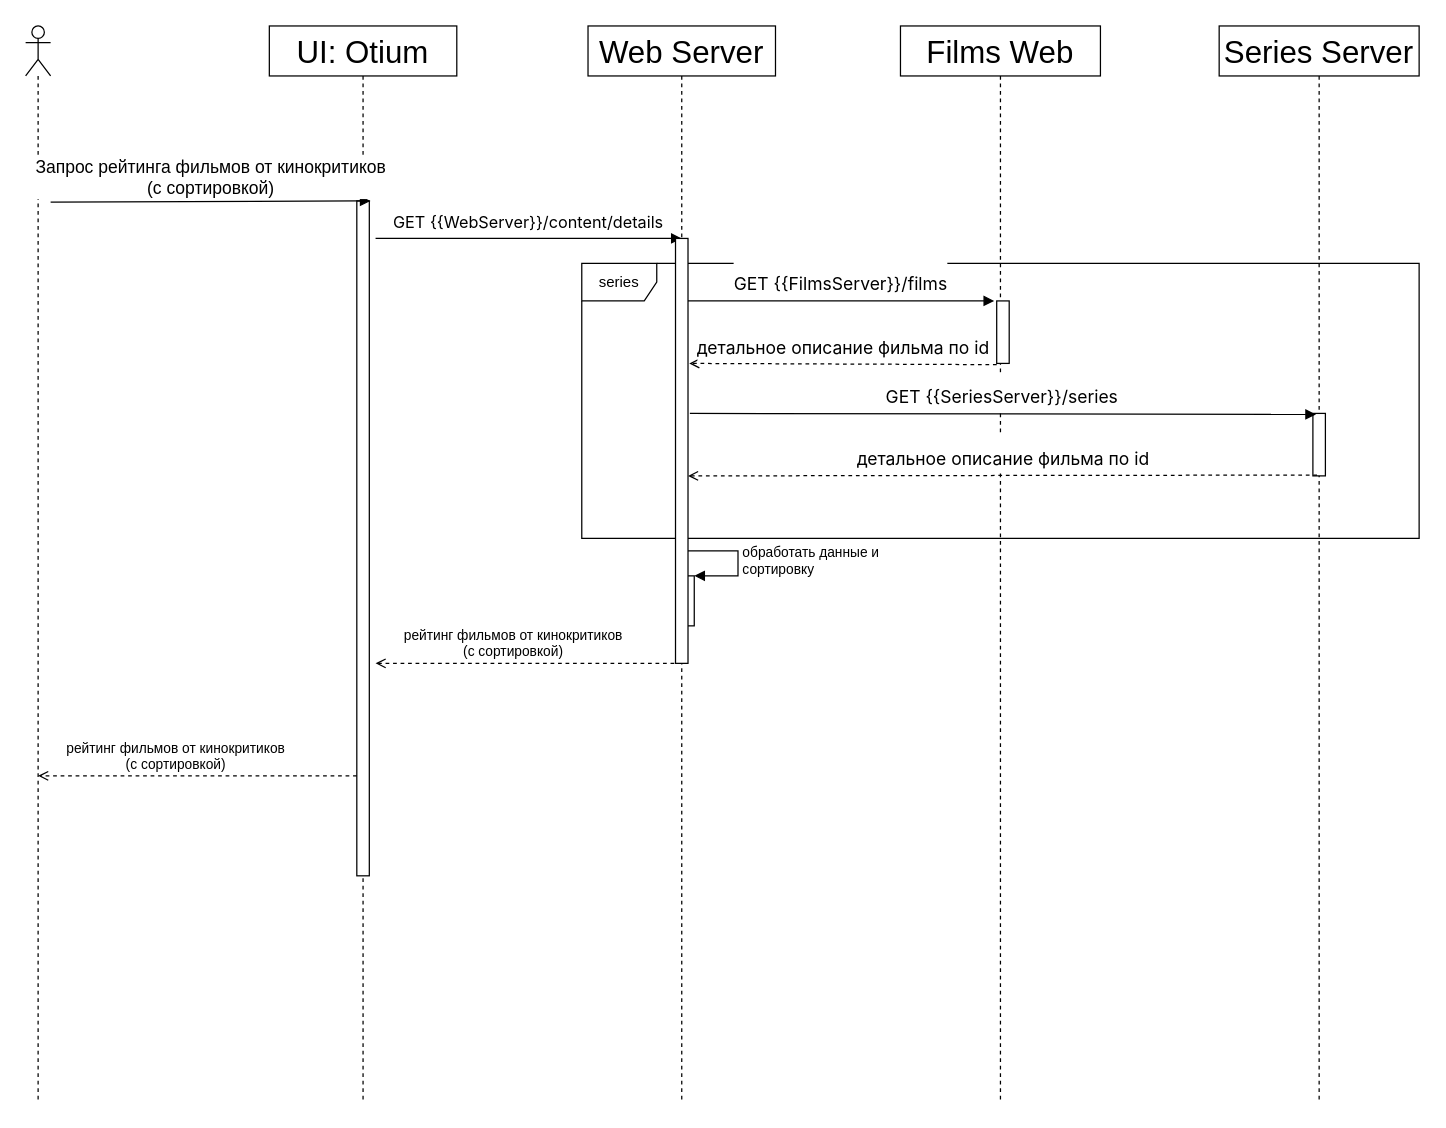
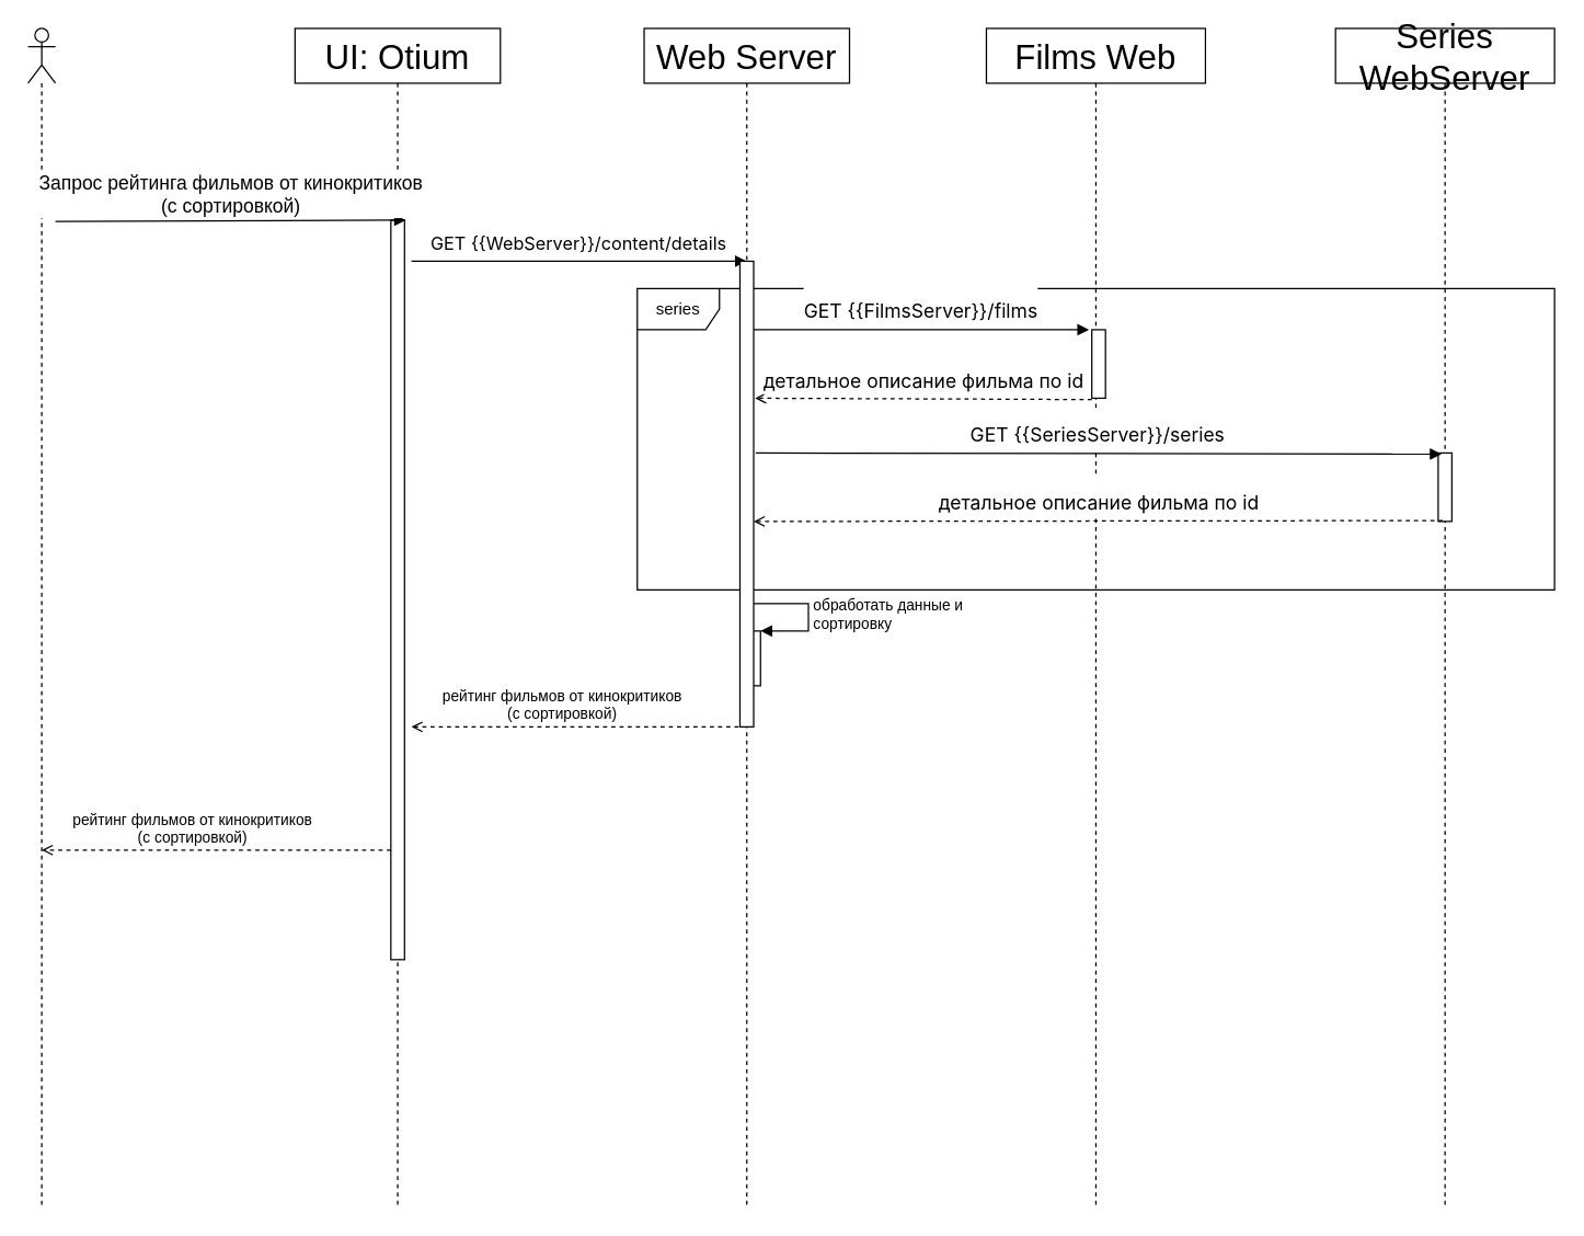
- <mxCell id="4" value="Series Server" style="shape=umlLifeline;perimeter=lifelinePerimeter;whiteSpace=wrap;html=1;container=1;collapsible=0;recursiveResize=0;outlineConnect=0;fontSize=25;" vertex="1" parent="1"><mxGeometry x="975" y="20" width="160" height="860" as="geometry" /></mxCell>
+ <mxCell id="4" value="Series WebServer" style="shape=umlLifeline;perimeter=lifelinePerimeter;whiteSpace=wrap;html=1;container=1;collapsible=0;recursiveResize=0;outlineConnect=0;fontSize=25;" vertex="1" parent="1"><mxGeometry x="975" y="20" width="160" height="860" as="geometry" /></mxCell>
